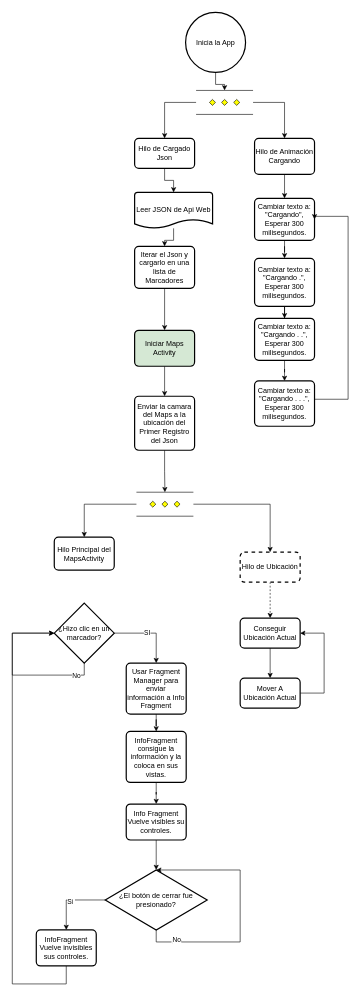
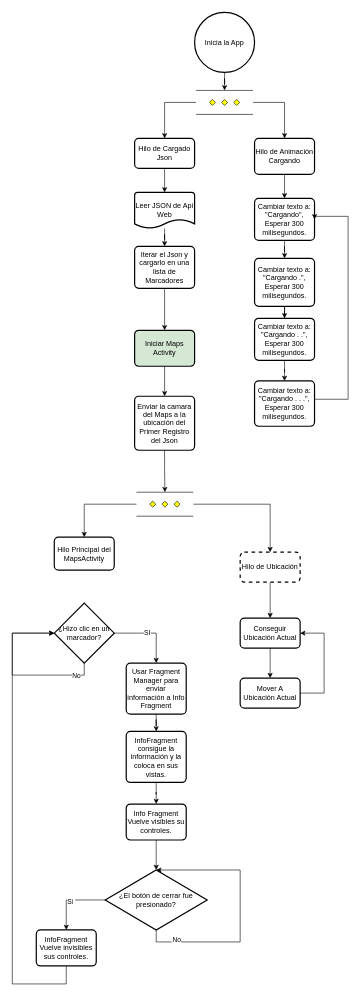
- <mxCell id="3" value="Inicia la App" style="strokeWidth=2;html=1;shape=mxgraph.flowchart.start_2;whiteSpace=wrap;" vertex="1" parent="1"><mxGeometry x="309" y="20" width="100" height="100" as="geometry" /></mxCell>
+ <mxCell id="3" value="Inicia la App" style="strokeWidth=2;html=1;shape=mxgraph.flowchart.start_2;whiteSpace=wrap;" vertex="1" parent="1"><mxGeometry x="324" y="20" width="100" height="100" as="geometry" /></mxCell>
- <mxCell id="9" value="Leer JSON de Api Web" style="strokeWidth=2;html=1;shape=mxgraph.flowchart.document2;whiteSpace=wrap;size=0.25;" vertex="1" parent="1"><mxGeometry x="224" y="320" width="130" height="60" as="geometry" /></mxCell>
+ <mxCell id="9" value="Leer JSON de Api Web" style="strokeWidth=2;html=1;shape=mxgraph.flowchart.document2;whiteSpace=wrap;size=0.25;" vertex="1" parent="1"><mxGeometry x="224" y="320" width="100" height="60" as="geometry" /></mxCell>
- <mxCell id="30" style="edgeStyle=orthogonalEdgeStyle;rounded=0;orthogonalLoop=1;jettySize=auto;html=1;entryX=0.5;entryY=0;entryDx=0;entryDy=0;dashed=1;" edge="1" parent="1" source="31" target="33"><mxGeometry relative="1" as="geometry" /></mxCell>
+ <mxCell id="30" style="edgeStyle=orthogonalEdgeStyle;rounded=0;orthogonalLoop=1;jettySize=auto;html=1;entryX=0.5;entryY=0;entryDx=0;entryDy=0;" edge="1" parent="1" source="31" target="33"><mxGeometry relative="1" as="geometry" /></mxCell>
